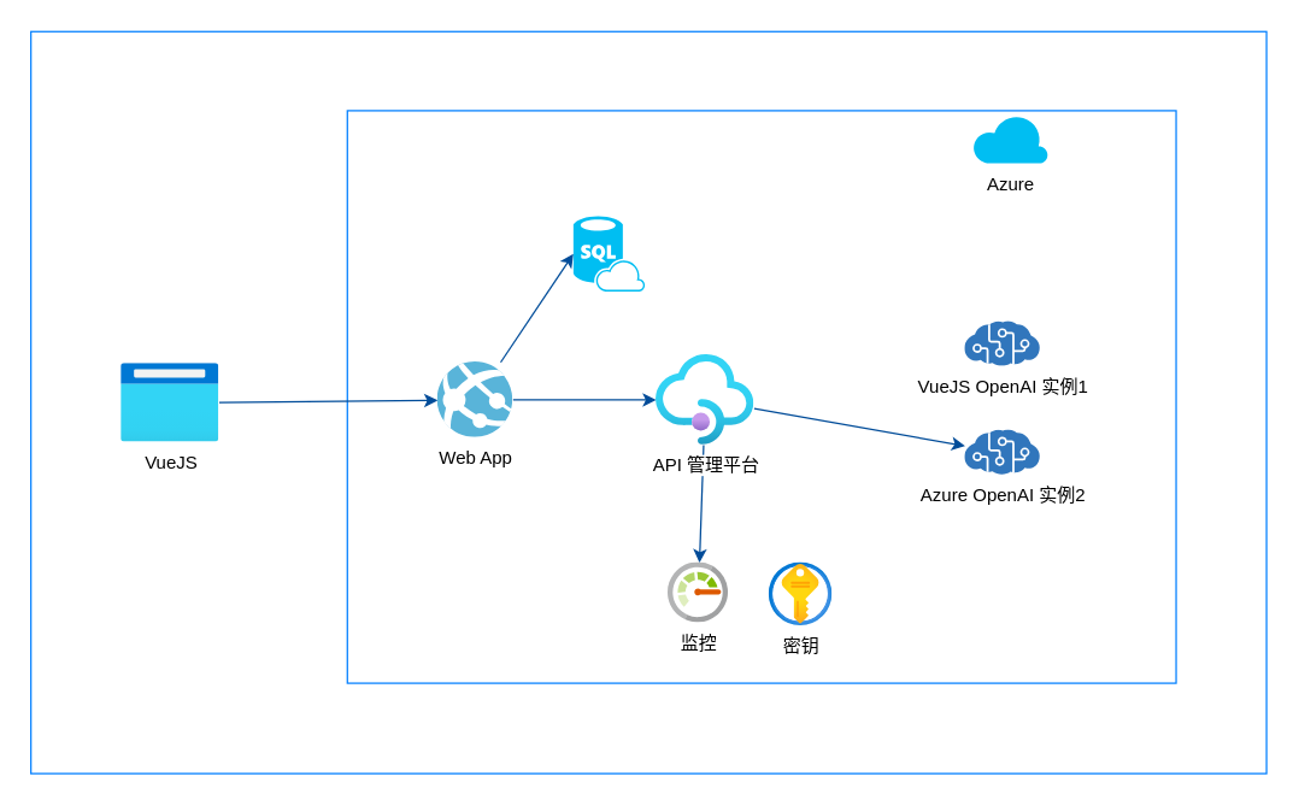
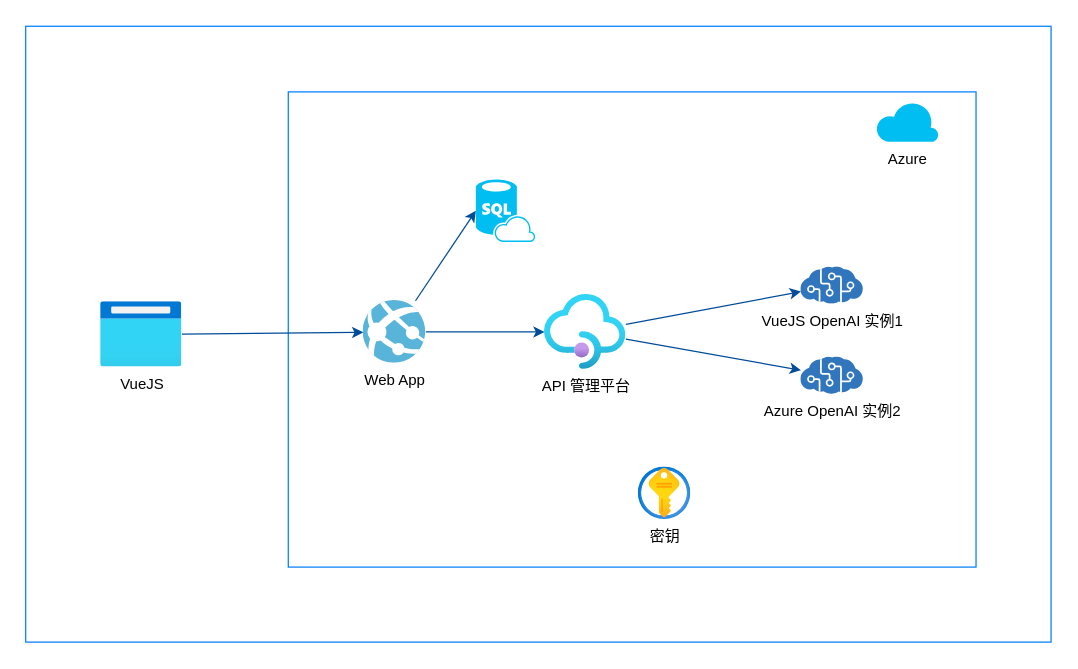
- <mxCell id="18" value="Azure" style="verticalLabelPosition=bottom;html=1;verticalAlign=top;align=center;strokeColor=none;fillColor=#00BEF2;shape=mxgraph.azure.cloud;fontColor=#000000;labelBackgroundColor=#FFFFFF;" parent="1" vertex="1"><mxGeometry x="645" y="75.5" width="50" height="32.5" as="geometry" /></mxCell>
+ <mxCell id="18" value="Azure" style="verticalLabelPosition=bottom;html=1;verticalAlign=top;align=center;strokeColor=none;fillColor=#00BEF2;shape=mxgraph.azure.cloud;fontColor=#000000;labelBackgroundColor=#FFFFFF;" parent="1" vertex="1"><mxGeometry x="700" y="80.5" width="50" height="32.5" as="geometry" /></mxCell>
+ <mxCell id="10" style="edgeStyle=none;html=1;strokeColor=#004C99;fontColor=#000000;labelBackgroundColor=#FFFFFF;" parent="1" source="12" target="13" edge="1"><mxGeometry relative="1" as="geometry" /></mxCell>
- <mxCell id="9" style="edgeStyle=none;html=1;strokeColor=#004C99;fontColor=#000000;labelBackgroundColor=#FFFFFF;" parent="1" source="12" target="15" edge="1"><mxGeometry relative="1" as="geometry" /></mxCell>
- <mxCell id="15" value="监控" style="sketch=0;aspect=fixed;html=1;points=[];align=center;image;fontSize=12;image=img/lib/mscae/Monitor.svg;fontColor=#000000;labelBackgroundColor=#FFFFFF;" parent="1" vertex="1"><mxGeometry x="443" y="373" width="40" height="40" as="geometry" /></mxCell>
